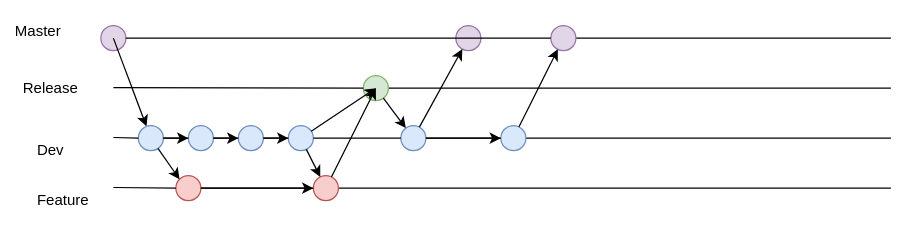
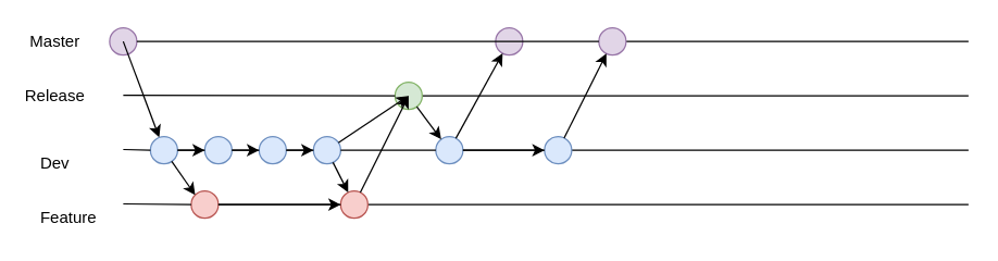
- <mxCell id="2" value="Master" style="text;html=1;strokeColor=none;fillColor=none;align=center;verticalAlign=middle;whiteSpace=wrap;rounded=0;" vertex="1" parent="1"><mxGeometry x="10" y="15" width="40" height="20" as="geometry" /></mxCell>
+ <mxCell id="2" value="Master" style="text;html=1;strokeColor=none;fillColor=none;align=center;verticalAlign=middle;whiteSpace=wrap;rounded=0;" vertex="1" parent="1"><mxGeometry x="20" y="20" width="40" height="20" as="geometry" /></mxCell>
